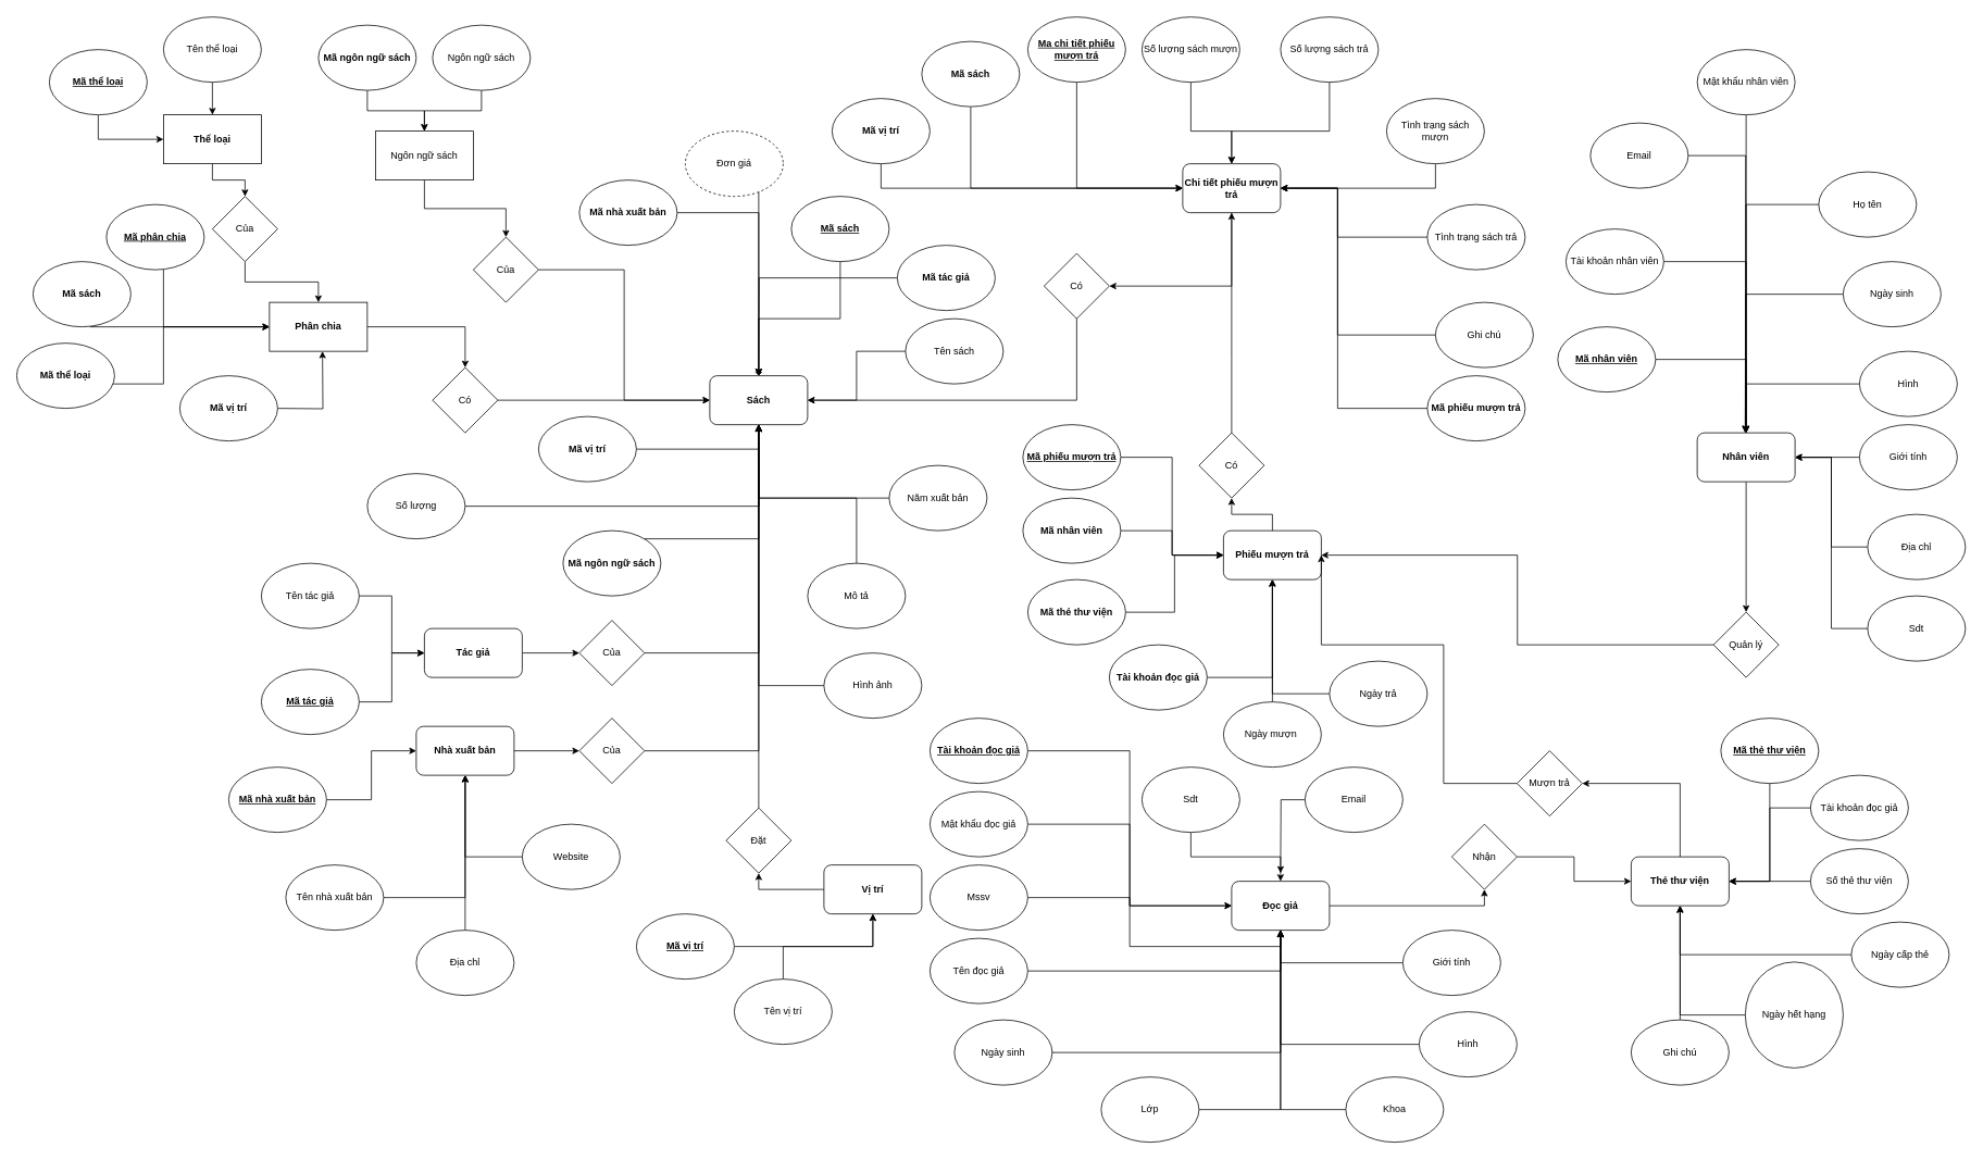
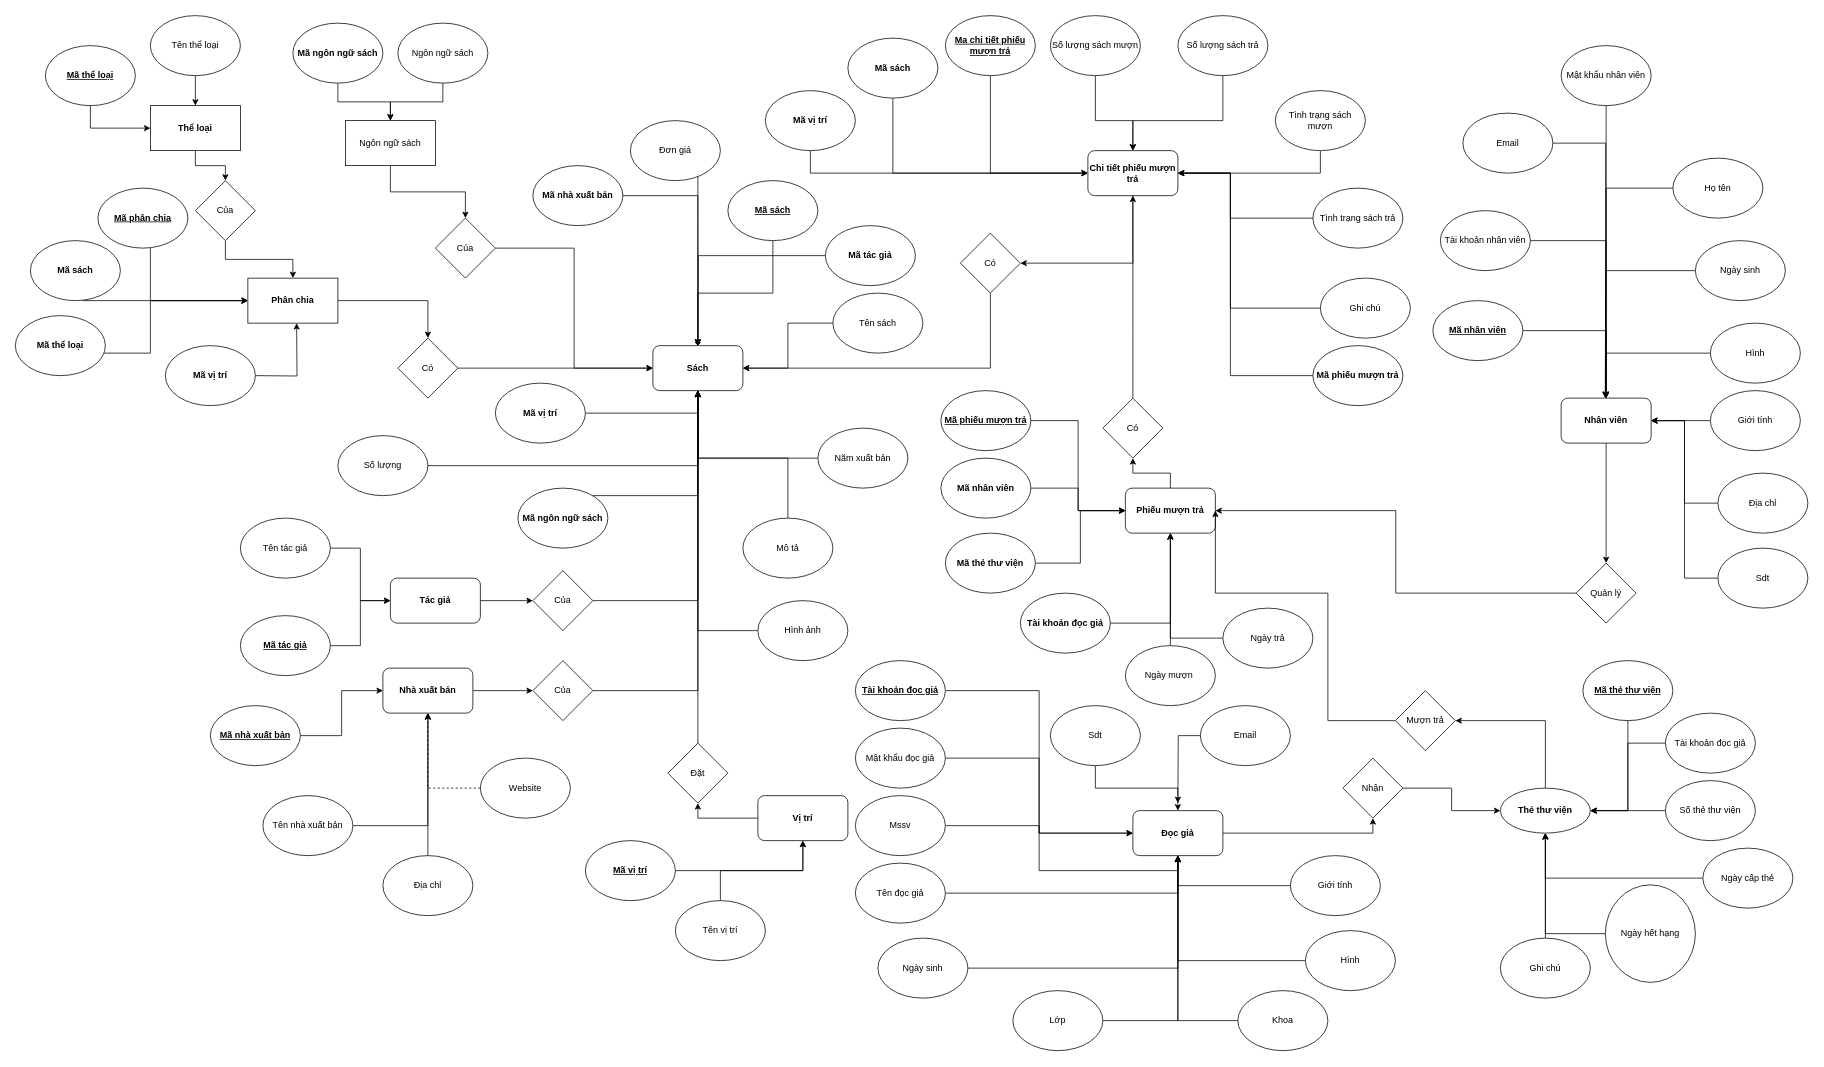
- <mxCell id="36" value="Đơn giá" style="ellipse;whiteSpace=wrap;html=1;dashed=1;" vertex="1" parent="1"><mxGeometry y="160" width="120" height="80" as="geometry" x="840" /></mxCell>
+ <mxCell id="36" value="Đơn giá" style="ellipse;whiteSpace=wrap;html=1;" vertex="1" parent="1"><mxGeometry y="160" width="120" height="80" as="geometry" x="840" /></mxCell>
- <mxCell id="67" style="edgeStyle=orthogonalEdgeStyle;rounded=0;orthogonalLoop=1;jettySize=auto;html=1;entryX=0.5;entryY=1;entryDx=0;entryDy=0;" edge="1" parent="1" source="68" target="60"><mxGeometry relative="1" as="geometry"><mxPoint x="410" y="1100" as="targetPoint" /></mxGeometry></mxCell>
+ <mxCell id="67" style="edgeStyle=orthogonalEdgeStyle;rounded=0;orthogonalLoop=1;jettySize=auto;html=1;entryX=0.5;entryY=1;entryDx=0;entryDy=0;dashed=1;" edge="1" parent="1" source="68" target="60"><mxGeometry relative="1" as="geometry"><mxPoint x="410" y="1100" as="targetPoint" /></mxGeometry></mxCell>
- <mxCell id="182" value="Nhận" style="rhombus;whiteSpace=wrap;html=1;" vertex="1" parent="1"><mxGeometry x="1780" y="1010" width="80" height="80" as="geometry" /></mxCell>
+ <mxCell id="182" value="Nhận" style="rhombus;whiteSpace=wrap;html=1;" vertex="1" parent="1"><mxGeometry x="1790" y="1010" width="80" height="80" as="geometry" /></mxCell>
- <mxCell id="144" value="&lt;b&gt;Thẻ thư viện&lt;/b&gt;" style="rounded=1;whiteSpace=wrap;html=1;" vertex="1" parent="1"><mxGeometry x="2000" y="1050" width="120" height="60" as="geometry" /></mxCell>
+ <mxCell id="144" value="&lt;b&gt;Thẻ thư viện&lt;/b&gt;" style="ellipse;whiteSpace=wrap;html=1;" vertex="1" parent="1"><mxGeometry x="2000" y="1050" width="120" height="60" as="geometry" /></mxCell>
